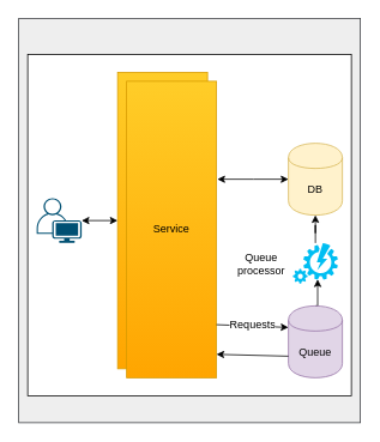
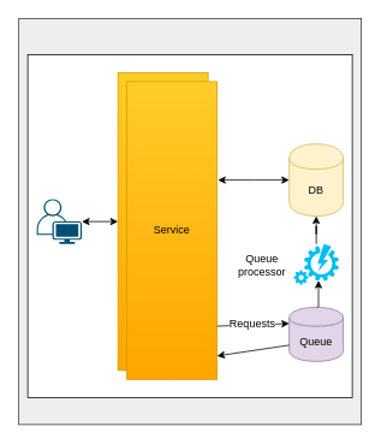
- <mxCell id="9" value="Queue" style="shape=cylinder;whiteSpace=wrap;html=1;boundedLbl=1;backgroundOutline=1;fillColor=#e1d5e7;strokeColor=#9673a6;" parent="1" vertex="1"><mxGeometry x="320" y="340" width="60" height="80" as="geometry" /></mxCell>
+ <mxCell id="9" value="Queue" style="shape=cylinder;whiteSpace=wrap;html=1;boundedLbl=1;backgroundOutline=1;fillColor=#e1d5e7;strokeColor=#9673a6;" parent="1" vertex="1"><mxGeometry x="320" y="340" width="60" height="60" as="geometry" /></mxCell>
